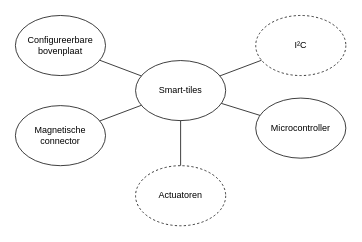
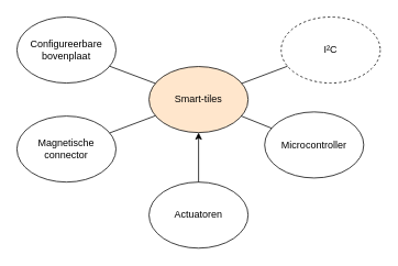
- <mxCell id="4" value="Smart-tiles" style="ellipse;whiteSpace=wrap;html=1;" parent="1" vertex="1"><mxGeometry x="180" y="80" width="120" height="80" as="geometry" /></mxCell>
+ <mxCell id="4" value="Smart-tiles" style="ellipse;whiteSpace=wrap;html=1;fillColor=#ffe6cc;" parent="1" vertex="1"><mxGeometry x="180" y="80" width="120" height="80" as="geometry" /></mxCell>
- <mxCell id="8" value="" style="endArrow=none;html=1;" parent="1" source="2" target="4" edge="1"><mxGeometry width="50" height="50" relative="1" as="geometry"><mxPoint x="280" y="210" as="sourcePoint" /><mxPoint x="330" y="160" as="targetPoint" /></mxGeometry></mxCell>
+ <mxCell id="8" value="" style="endArrow=classic;html=1;" parent="1" source="2" target="4" edge="1"><mxGeometry width="50" height="50" relative="1" as="geometry"><mxPoint x="280" y="210" as="sourcePoint" /><mxPoint x="330" y="160" as="targetPoint" /></mxGeometry></mxCell>
- <mxCell id="5" value="Microcontroller" style="ellipse;whiteSpace=wrap;html=1;" parent="1" vertex="1"><mxGeometry x="340" y="130" width="120" height="80" as="geometry" /></mxCell>
+ <mxCell id="5" value="Microcontroller" style="ellipse;whiteSpace=wrap;html=1;" parent="1" vertex="1"><mxGeometry x="320" y="135" width="120" height="80" as="geometry" /></mxCell>
- <mxCell id="2" value="Actuatoren" style="ellipse;whiteSpace=wrap;html=1;dashed=1;" parent="1" vertex="1"><mxGeometry x="180" y="220" width="120" height="80" as="geometry" /></mxCell>
+ <mxCell id="2" value="Actuatoren" style="ellipse;whiteSpace=wrap;html=1;" parent="1" vertex="1"><mxGeometry x="180" y="220" width="120" height="80" as="geometry" /></mxCell>
